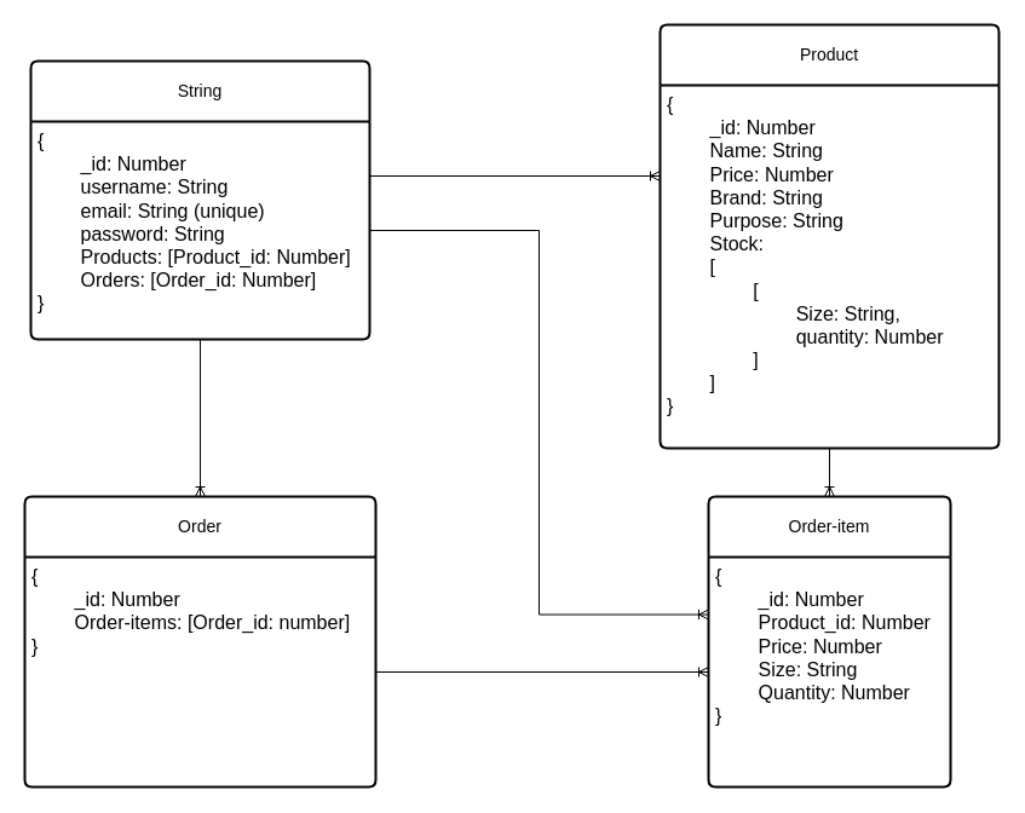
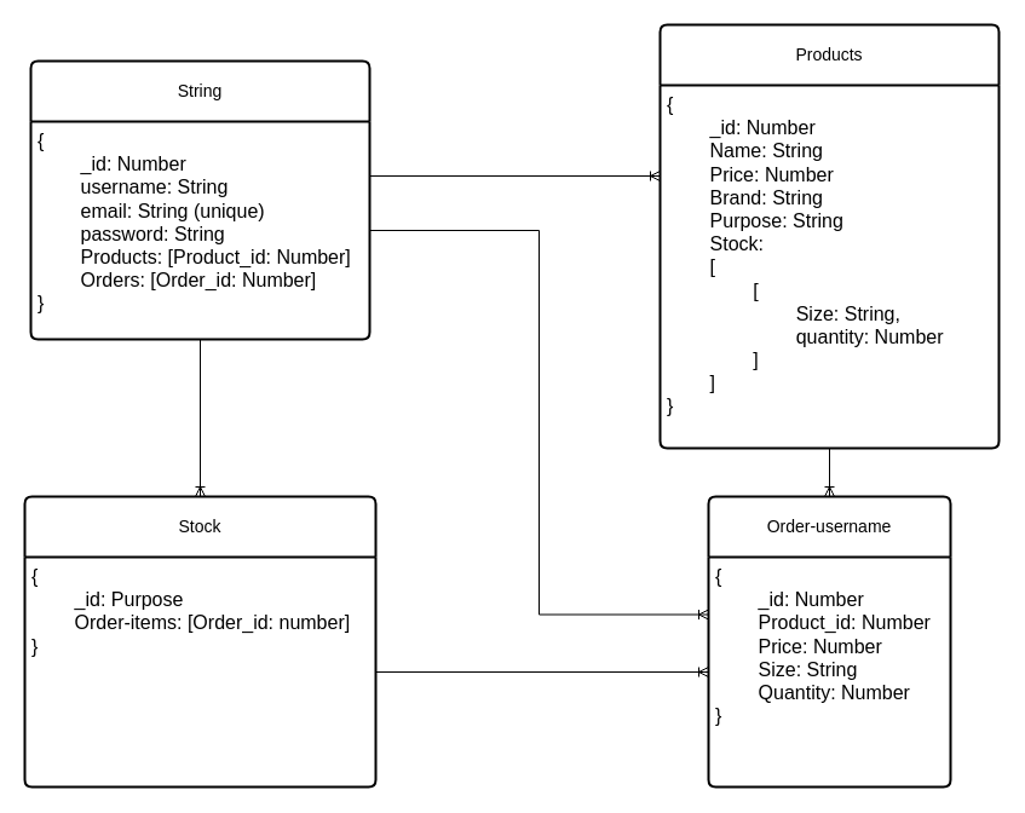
- <mxCell id="4" value="Product" style="swimlane;childLayout=stackLayout;horizontal=1;startSize=50;horizontalStack=0;rounded=1;fontSize=14;fontStyle=0;strokeWidth=2;resizeParent=0;resizeLast=1;shadow=0;dashed=0;align=center;arcSize=4;whiteSpace=wrap;html=1;" parent="1" vertex="1"><mxGeometry x="545" y="20" width="280" height="350" as="geometry" /></mxCell>
+ <mxCell id="4" value="Products" style="swimlane;childLayout=stackLayout;horizontal=1;startSize=50;horizontalStack=0;rounded=1;fontSize=14;fontStyle=0;strokeWidth=2;resizeParent=0;resizeLast=1;shadow=0;dashed=0;align=center;arcSize=4;whiteSpace=wrap;html=1;" parent="1" vertex="1"><mxGeometry x="545" y="20" width="280" height="350" as="geometry" /></mxCell>
- <mxCell id="11" value="Order" style="swimlane;childLayout=stackLayout;horizontal=1;startSize=50;horizontalStack=0;rounded=1;fontSize=14;fontStyle=0;strokeWidth=2;resizeParent=0;resizeLast=1;shadow=0;dashed=0;align=center;arcSize=4;whiteSpace=wrap;html=1;" parent="1" vertex="1"><mxGeometry x="20" y="410" width="290" height="240" as="geometry" /></mxCell>
+ <mxCell id="11" value="Stock" style="swimlane;childLayout=stackLayout;horizontal=1;startSize=50;horizontalStack=0;rounded=1;fontSize=14;fontStyle=0;strokeWidth=2;resizeParent=0;resizeLast=1;shadow=0;dashed=0;align=center;arcSize=4;whiteSpace=wrap;html=1;" parent="1" vertex="1"><mxGeometry x="20" y="410" width="290" height="240" as="geometry" /></mxCell>
- <mxCell id="7" value="Order-item" style="swimlane;childLayout=stackLayout;horizontal=1;startSize=50;horizontalStack=0;rounded=1;fontSize=14;fontStyle=0;strokeWidth=2;resizeParent=0;resizeLast=1;shadow=0;dashed=0;align=center;arcSize=4;whiteSpace=wrap;html=1;" parent="1" vertex="1"><mxGeometry x="585" y="410" width="200" height="240" as="geometry" /></mxCell>
+ <mxCell id="7" value="Order-username" style="swimlane;childLayout=stackLayout;horizontal=1;startSize=50;horizontalStack=0;rounded=1;fontSize=14;fontStyle=0;strokeWidth=2;resizeParent=0;resizeLast=1;shadow=0;dashed=0;align=center;arcSize=4;whiteSpace=wrap;html=1;" parent="1" vertex="1"><mxGeometry x="585" y="410" width="200" height="240" as="geometry" /></mxCell>
- <mxCell id="12" value="&lt;font style=&quot;font-size: 16px;&quot;&gt;{&lt;br&gt;&lt;span style=&quot;white-space: pre;&quot;&gt;&#09;&lt;/span&gt;_id: Number&lt;br&gt;&lt;span style=&quot;white-space: pre;&quot;&gt;&#09;&lt;/span&gt;Order-items: [Order_id: number]&lt;br&gt;}&lt;br&gt;&lt;span style=&quot;white-space: pre;&quot;&gt;&#09;&lt;/span&gt;&lt;br&gt;&lt;/font&gt;" style="align=left;strokeColor=none;fillColor=none;spacingLeft=4;fontSize=12;verticalAlign=top;resizable=0;rotatable=0;part=1;html=1;" parent="11" vertex="1"><mxGeometry y="50" width="290" height="190" as="geometry" /></mxCell>
+ <mxCell id="12" value="&lt;font style=&quot;font-size: 16px;&quot;&gt;{&lt;br&gt;&lt;span style=&quot;white-space: pre;&quot;&gt;&#09;&lt;/span&gt;_id: Purpose&lt;br&gt;&lt;span style=&quot;white-space: pre;&quot;&gt;&#09;&lt;/span&gt;Order-items: [Order_id: number]&lt;br&gt;}&lt;br&gt;&lt;span style=&quot;white-space: pre;&quot;&gt;&#09;&lt;/span&gt;&lt;br&gt;&lt;/font&gt;" style="align=left;strokeColor=none;fillColor=none;spacingLeft=4;fontSize=12;verticalAlign=top;resizable=0;rotatable=0;part=1;html=1;" parent="11" vertex="1"><mxGeometry y="50" width="290" height="190" as="geometry" /></mxCell>
